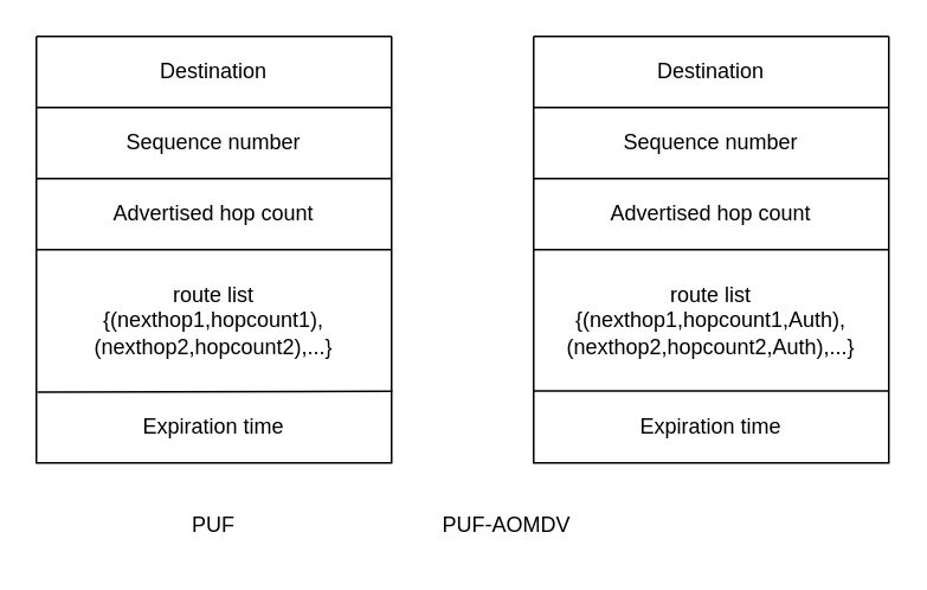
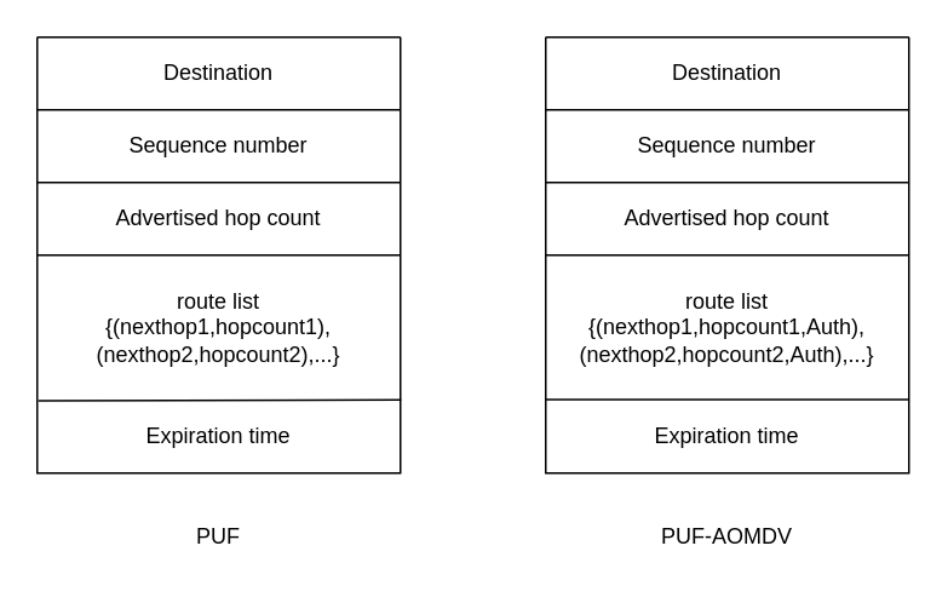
- <mxCell id="24" value="PUF-AOMDV" style="text;html=1;align=center;verticalAlign=middle;whiteSpace=wrap;rounded=0;" vertex="1" parent="1"><mxGeometry x="240" y="280" width="90" height="30" as="geometry" /></mxCell>
+ <mxCell id="24" value="PUF-AOMDV" style="text;html=1;align=center;verticalAlign=middle;whiteSpace=wrap;rounded=0;" vertex="1" parent="1"><mxGeometry x="355" y="280" width="90" height="30" as="geometry" /></mxCell>
